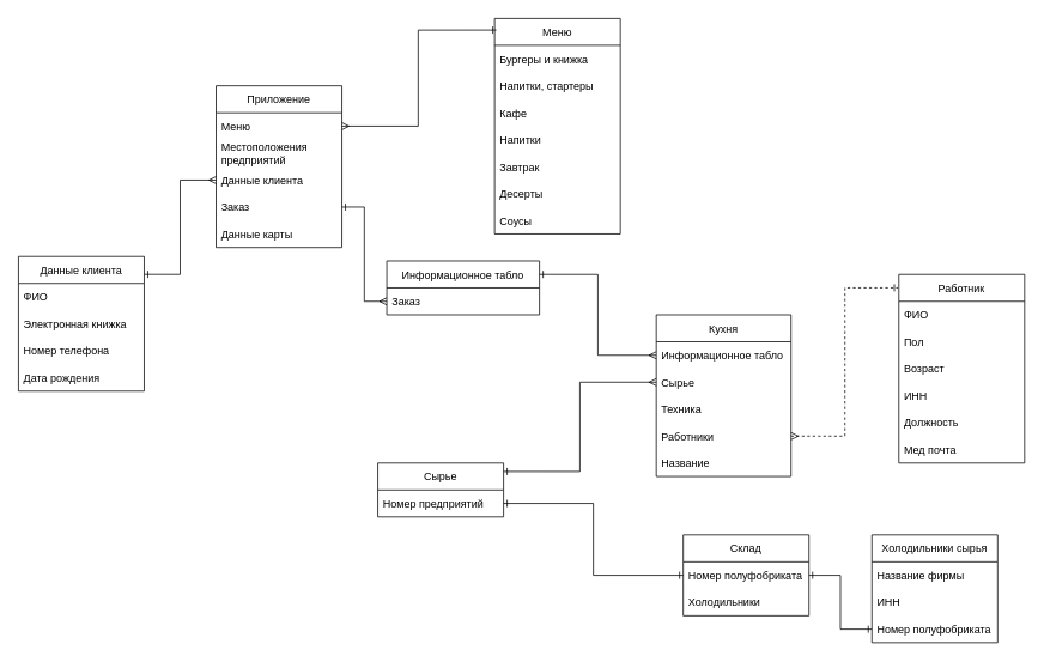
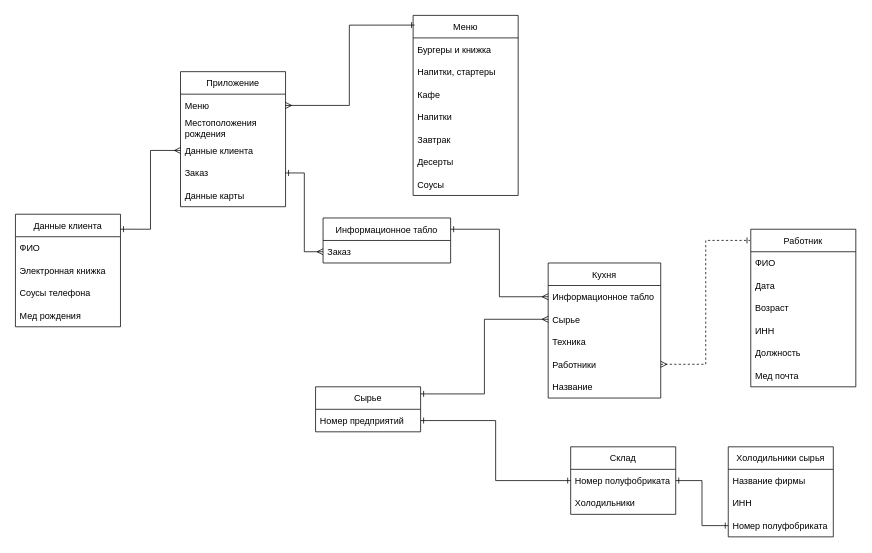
- <mxCell id="22" value="Местоположения&#10;предприятий" style="text;strokeColor=none;fillColor=none;align=left;verticalAlign=middle;spacingLeft=4;spacingRight=4;overflow=hidden;points=[[0,0.5],[1,0.5]];portConstraint=eastwest;rotatable=0;" vertex="1" parent="20"><mxGeometry y="60" width="140" height="30" as="geometry" /></mxCell>
+ <mxCell id="22" value="Местоположения&#10;рождения" style="text;strokeColor=none;fillColor=none;align=left;verticalAlign=middle;spacingLeft=4;spacingRight=4;overflow=hidden;points=[[0,0.5],[1,0.5]];portConstraint=eastwest;rotatable=0;" vertex="1" parent="20"><mxGeometry y="60" width="140" height="30" as="geometry" /></mxCell>
- <mxCell id="9" value="Пол" style="text;strokeColor=none;fillColor=none;align=left;verticalAlign=middle;spacingLeft=4;spacingRight=4;overflow=hidden;points=[[0,0.5],[1,0.5]];portConstraint=eastwest;rotatable=0;" vertex="1" parent="7"><mxGeometry y="60" width="140" height="30" as="geometry" /></mxCell>
+ <mxCell id="9" value="Дата" style="text;strokeColor=none;fillColor=none;align=left;verticalAlign=middle;spacingLeft=4;spacingRight=4;overflow=hidden;points=[[0,0.5],[1,0.5]];portConstraint=eastwest;rotatable=0;" vertex="1" parent="7"><mxGeometry y="60" width="140" height="30" as="geometry" /></mxCell>
- <mxCell id="5" value="Номер телефона" style="text;strokeColor=none;fillColor=none;align=left;verticalAlign=middle;spacingLeft=4;spacingRight=4;overflow=hidden;points=[[0,0.5],[1,0.5]];portConstraint=eastwest;rotatable=0;" vertex="1" parent="2"><mxGeometry y="90" width="140" height="30" as="geometry" /></mxCell>
+ <mxCell id="5" value="Соусы телефона" style="text;strokeColor=none;fillColor=none;align=left;verticalAlign=middle;spacingLeft=4;spacingRight=4;overflow=hidden;points=[[0,0.5],[1,0.5]];portConstraint=eastwest;rotatable=0;" vertex="1" parent="2"><mxGeometry y="90" width="140" height="30" as="geometry" /></mxCell>
- <mxCell id="6" value="Дата рождения" style="text;strokeColor=none;fillColor=none;align=left;verticalAlign=middle;spacingLeft=4;spacingRight=4;overflow=hidden;points=[[0,0.5],[1,0.5]];portConstraint=eastwest;rotatable=0;" vertex="1" parent="2"><mxGeometry y="120" width="140" height="30" as="geometry" /></mxCell>
+ <mxCell id="6" value="Мед рождения" style="text;strokeColor=none;fillColor=none;align=left;verticalAlign=middle;spacingLeft=4;spacingRight=4;overflow=hidden;points=[[0,0.5],[1,0.5]];portConstraint=eastwest;rotatable=0;" vertex="1" parent="2"><mxGeometry y="120" width="140" height="30" as="geometry" /></mxCell>
